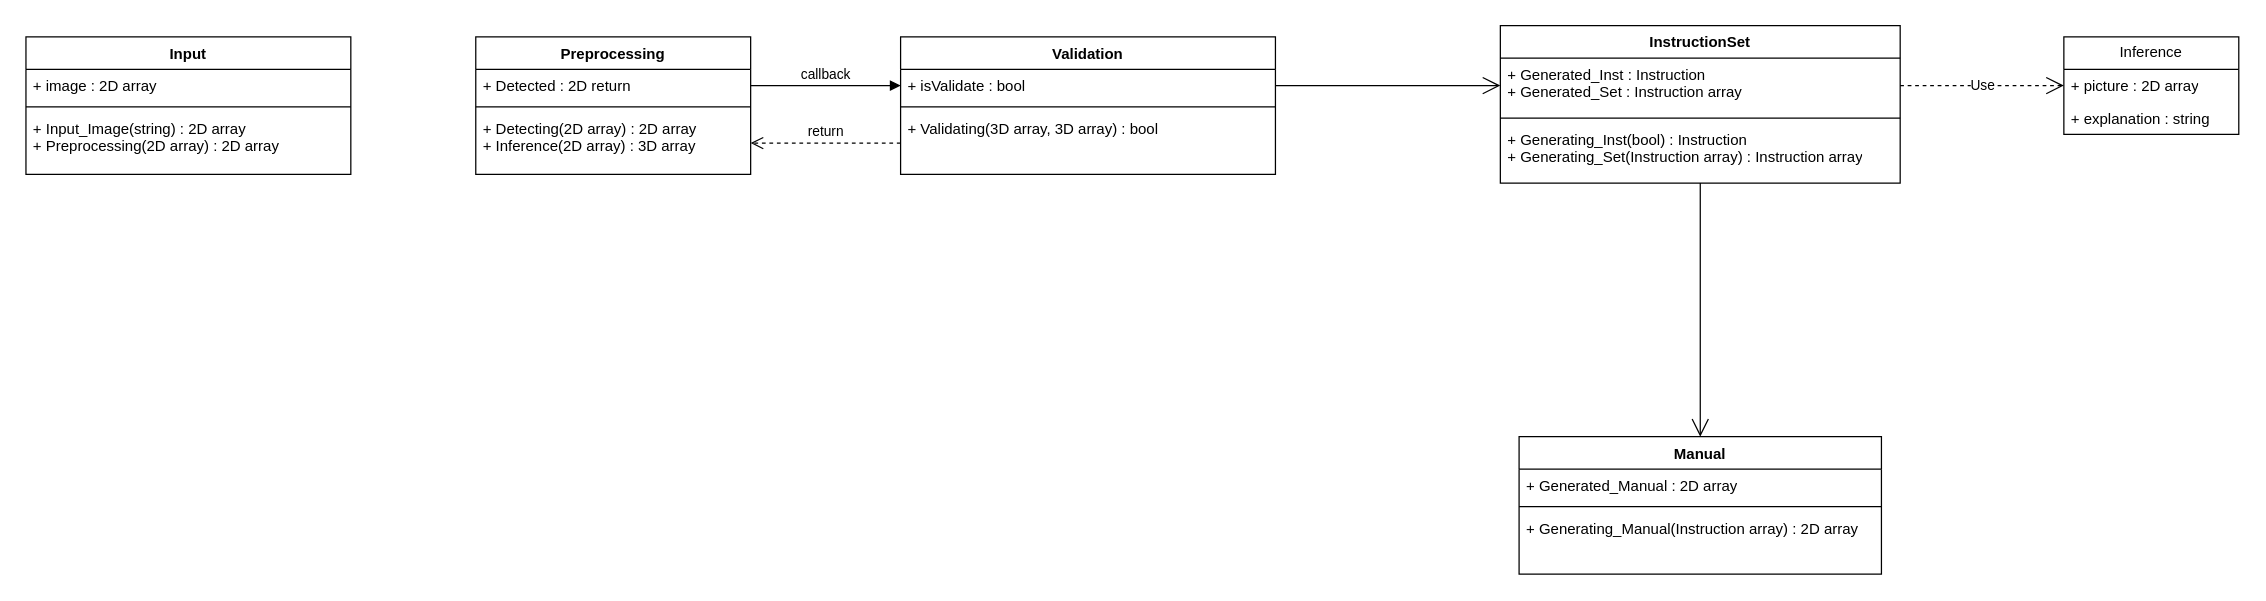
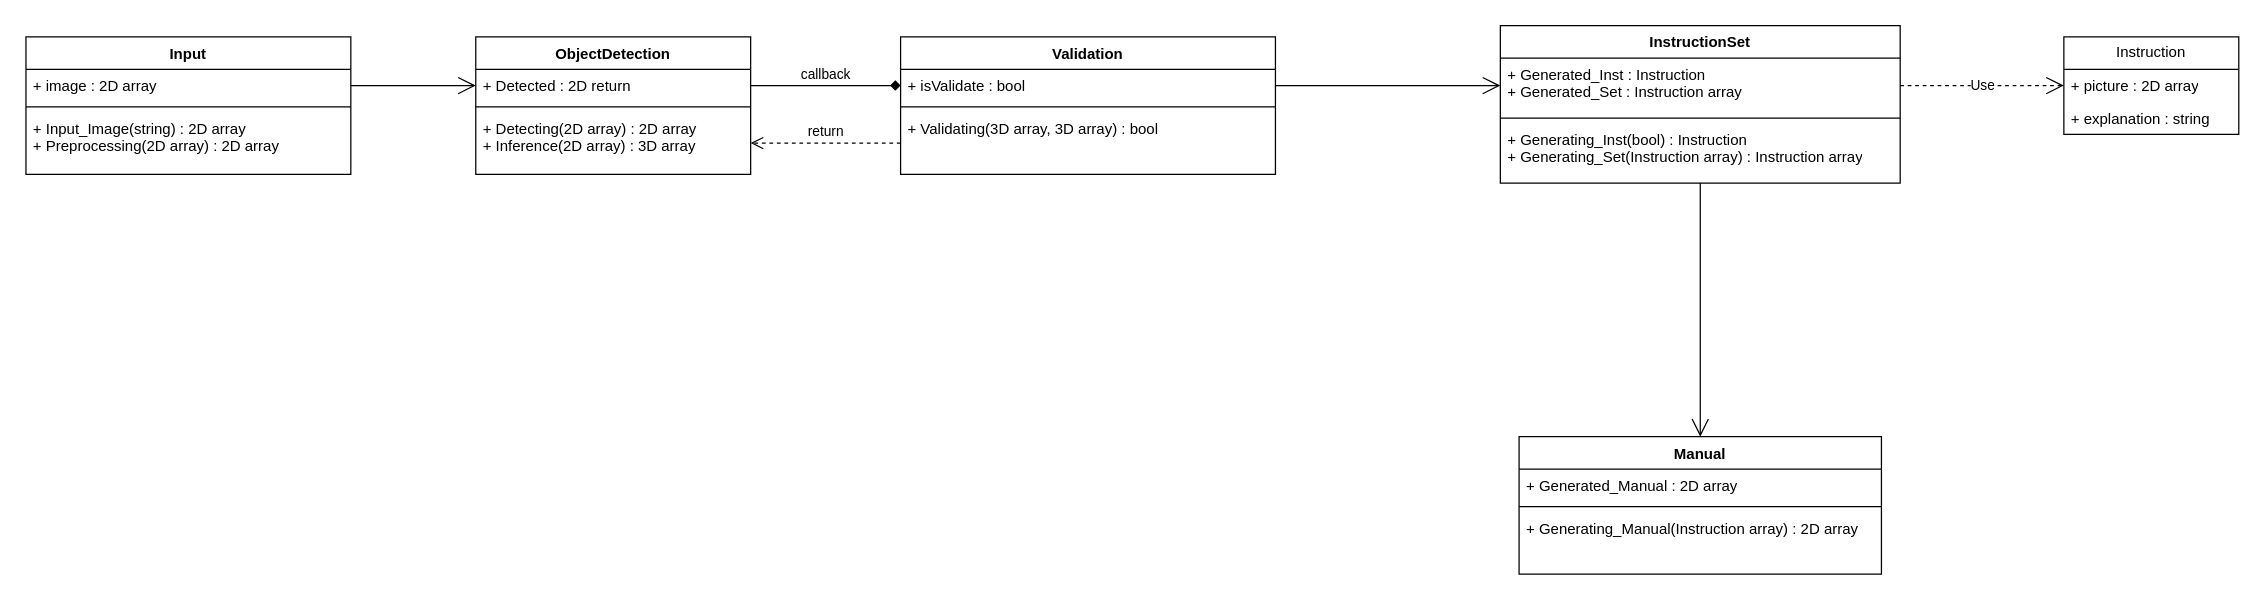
- <mxCell id="27" value="Inference" style="swimlane;fontStyle=0;childLayout=stackLayout;horizontal=1;startSize=26;fillColor=none;horizontalStack=0;resizeParent=1;resizeParentMax=0;resizeLast=0;collapsible=1;marginBottom=0;whiteSpace=wrap;html=1;" parent="22" vertex="1"><mxGeometry x="451" y="9" width="140" height="78" as="geometry" /></mxCell>
+ <mxCell id="27" value="Instruction" style="swimlane;fontStyle=0;childLayout=stackLayout;horizontal=1;startSize=26;fillColor=none;horizontalStack=0;resizeParent=1;resizeParentMax=0;resizeLast=0;collapsible=1;marginBottom=0;whiteSpace=wrap;html=1;" parent="22" vertex="1"><mxGeometry x="451" y="9" width="140" height="78" as="geometry" /></mxCell>
- <mxCell id="6" value="Preprocessing" style="swimlane;fontStyle=1;align=center;verticalAlign=top;childLayout=stackLayout;horizontal=1;startSize=26;horizontalStack=0;resizeParent=1;resizeParentMax=0;resizeLast=0;collapsible=1;marginBottom=0;" parent="1" vertex="1"><mxGeometry x="380" y="29" width="220" height="110" as="geometry"><mxRectangle x="-493" y="160" width="130" height="30" as="alternateBounds" /></mxGeometry></mxCell>
+ <mxCell id="6" value="ObjectDetection" style="swimlane;fontStyle=1;align=center;verticalAlign=top;childLayout=stackLayout;horizontal=1;startSize=26;horizontalStack=0;resizeParent=1;resizeParentMax=0;resizeLast=0;collapsible=1;marginBottom=0;" parent="1" vertex="1"><mxGeometry x="380" y="29" width="220" height="110" as="geometry"><mxRectangle x="-493" y="160" width="130" height="30" as="alternateBounds" /></mxGeometry></mxCell>
+ <mxCell id="21" value="" style="endArrow=open;endFill=1;endSize=12;html=1;rounded=0;exitX=1;exitY=0.5;exitDx=0;exitDy=0;entryX=0;entryY=0.5;entryDx=0;entryDy=0;" parent="1" source="3" target="7" edge="1"><mxGeometry width="160" relative="1" as="geometry"><mxPoint x="290" y="219" as="sourcePoint" /><mxPoint x="450" y="219" as="targetPoint" /></mxGeometry></mxCell>
- <mxCell id="19" value="callback" style="html=1;verticalAlign=bottom;endArrow=block;edgeStyle=elbowEdgeStyle;elbow=vertical;curved=0;rounded=0;exitX=1;exitY=0.5;exitDx=0;exitDy=0;entryX=0;entryY=0.5;entryDx=0;entryDy=0;" parent="1" source="7" target="11" edge="1"><mxGeometry relative="1" as="geometry"><mxPoint x="650" y="89" as="sourcePoint" /></mxGeometry></mxCell>
+ <mxCell id="19" value="callback" style="html=1;verticalAlign=bottom;endArrow=diamond;edgeStyle=elbowEdgeStyle;elbow=vertical;curved=0;rounded=0;exitX=1;exitY=0.5;exitDx=0;exitDy=0;entryX=0;entryY=0.5;entryDx=0;entryDy=0;" parent="1" source="7" target="11" edge="1"><mxGeometry relative="1" as="geometry"><mxPoint x="650" y="89" as="sourcePoint" /></mxGeometry></mxCell>
